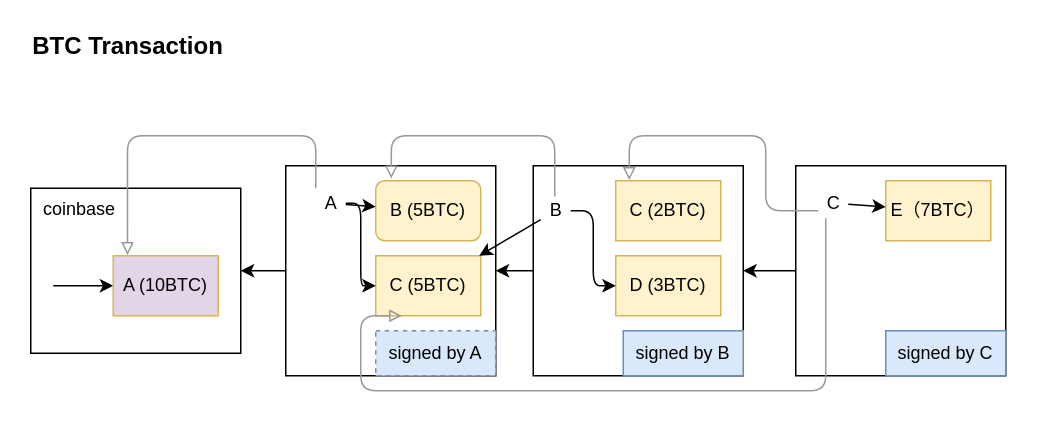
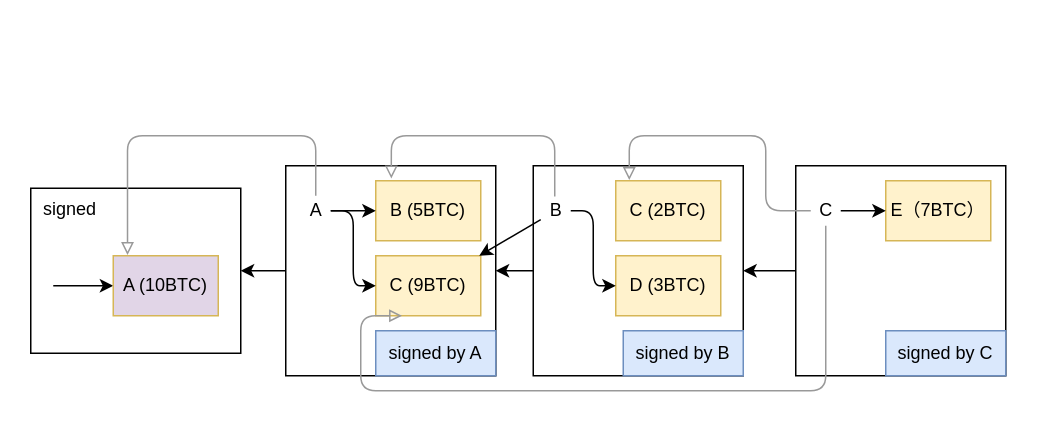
- <mxCell id="33" value="BTC Transaction" style="text;html=1;strokeColor=none;fillColor=none;align=center;verticalAlign=middle;whiteSpace=wrap;rounded=0;fontSize=16;fontStyle=1" vertex="1" parent="1"><mxGeometry x="20" y="20" width="130" height="20" as="geometry" /></mxCell>
- <mxCell id="10" value="A" style="text;html=1;align=center;verticalAlign=middle;resizable=0;points=[];autosize=1;strokeColor=none;fontSize=12;" vertex="1" parent="9"><mxGeometry x="10" y="5" width="20" height="20" as="geometry" /></mxCell>
+ <mxCell id="10" value="A" style="text;html=1;align=center;verticalAlign=middle;resizable=0;points=[];autosize=1;strokeColor=none;fontSize=12;" vertex="1" parent="9"><mxGeometry y="10" width="20" height="20" as="geometry" /></mxCell>
- <mxCell id="29" value="C" style="text;html=1;align=center;verticalAlign=middle;resizable=0;points=[];autosize=1;strokeColor=none;fontSize=12;" vertex="1" parent="1"><mxGeometry x="545" y="125" width="20" height="20" as="geometry" /></mxCell>
+ <mxCell id="29" value="C" style="text;html=1;align=center;verticalAlign=middle;resizable=0;points=[];autosize=1;strokeColor=none;fontSize=12;" vertex="1" parent="1"><mxGeometry x="540" y="130" width="20" height="20" as="geometry" /></mxCell>
- <mxCell id="2" value="&lt;font style=&quot;font-size: 12px&quot;&gt;&amp;nbsp; coinbase&lt;/font&gt;" style="rounded=0;whiteSpace=wrap;html=1;fontSize=12;align=left;verticalAlign=top;" vertex="1" parent="1"><mxGeometry x="20" y="125" width="140" height="110" as="geometry" /></mxCell>
+ <mxCell id="2" value="&lt;font style=&quot;font-size: 12px&quot;&gt;&amp;nbsp; signed&lt;/font&gt;" style="rounded=0;whiteSpace=wrap;html=1;fontSize=12;align=left;verticalAlign=top;" vertex="1" parent="1"><mxGeometry x="20" y="125" width="140" height="110" as="geometry" /></mxCell>
- <mxCell id="11" value="B (5BTC)" style="whiteSpace=wrap;html=1;fontSize=12;align=center;verticalAlign=middle;fillColor=#fff2cc;strokeColor=#d6b656;rounded=1;" vertex="1" parent="9"><mxGeometry x="50" width="70" height="40" as="geometry" /></mxCell>
+ <mxCell id="11" value="B (5BTC)" style="rounded=0;whiteSpace=wrap;html=1;fontSize=12;align=center;verticalAlign=middle;fillColor=#fff2cc;strokeColor=#d6b656;" vertex="1" parent="9"><mxGeometry x="50" width="70" height="40" as="geometry" /></mxCell>
- <mxCell id="13" value="C (5BTC)" style="rounded=0;whiteSpace=wrap;html=1;fontSize=12;align=center;verticalAlign=middle;fillColor=#fff2cc;strokeColor=#d6b656;" vertex="1" parent="9"><mxGeometry x="50" y="50" width="70" height="40" as="geometry" /></mxCell>
+ <mxCell id="13" value="C (9BTC)" style="rounded=0;whiteSpace=wrap;html=1;fontSize=12;align=center;verticalAlign=middle;fillColor=#fff2cc;strokeColor=#d6b656;" vertex="1" parent="9"><mxGeometry x="50" y="50" width="70" height="40" as="geometry" /></mxCell>
- <mxCell id="16" value="signed by A" style="rounded=0;whiteSpace=wrap;html=1;fontSize=12;align=center;verticalAlign=middle;fillColor=#dae8fc;strokeColor=#6c8ebf;dashed=1;" vertex="1" parent="1"><mxGeometry x="250" y="220" width="80" height="30" as="geometry" /></mxCell>
+ <mxCell id="16" value="signed by A" style="rounded=0;whiteSpace=wrap;html=1;fontSize=12;align=center;verticalAlign=middle;fillColor=#dae8fc;strokeColor=#6c8ebf;" vertex="1" parent="1"><mxGeometry x="250" y="220" width="80" height="30" as="geometry" /></mxCell>
